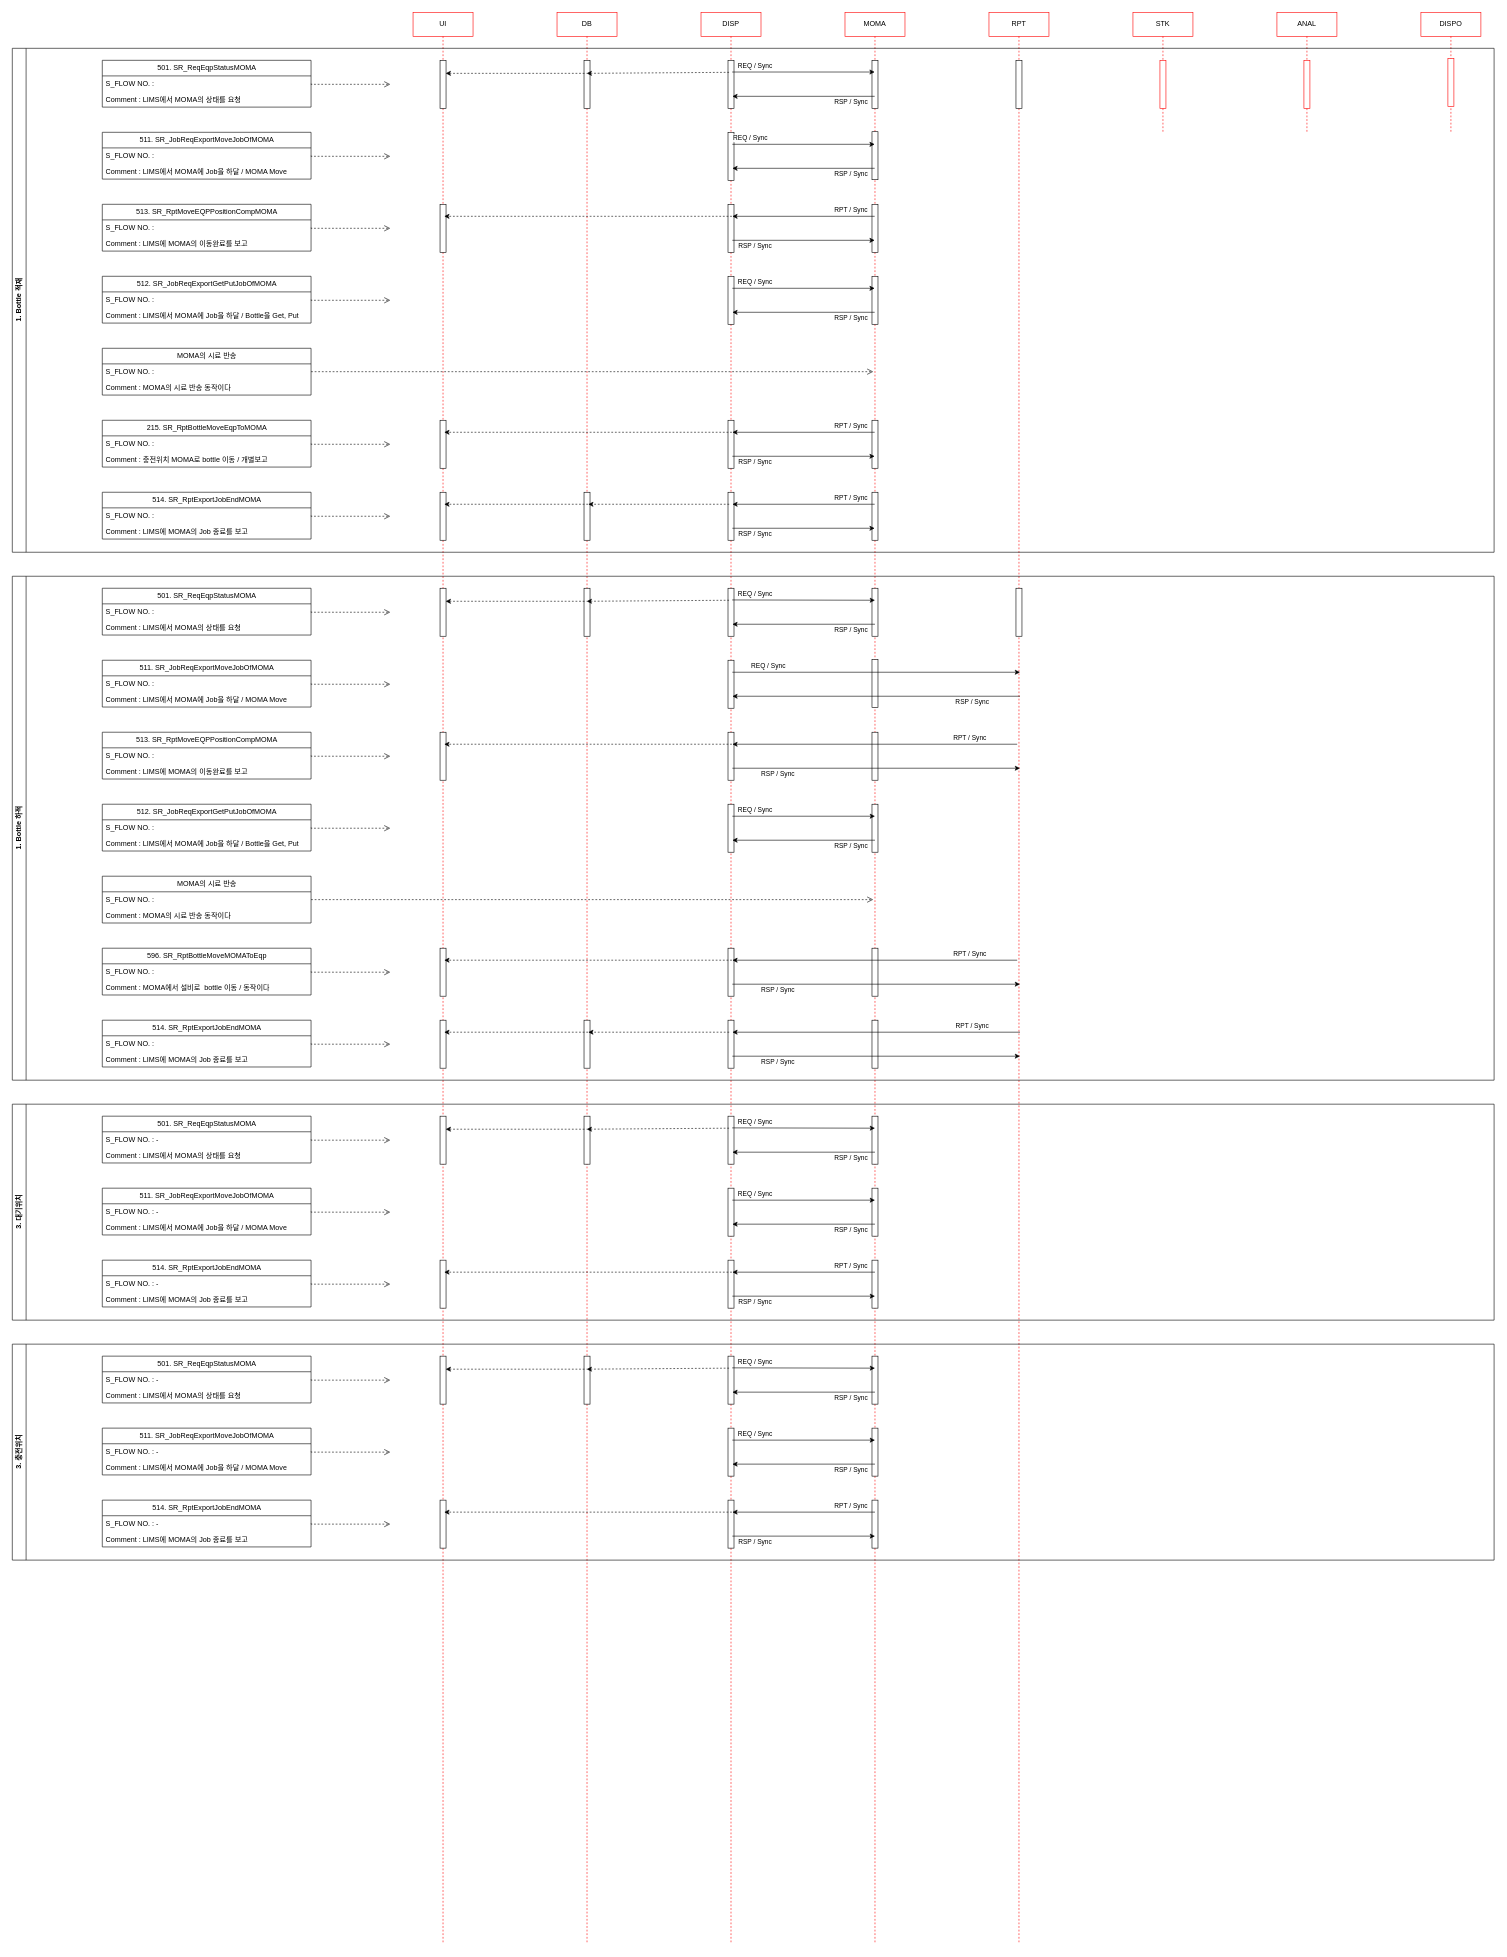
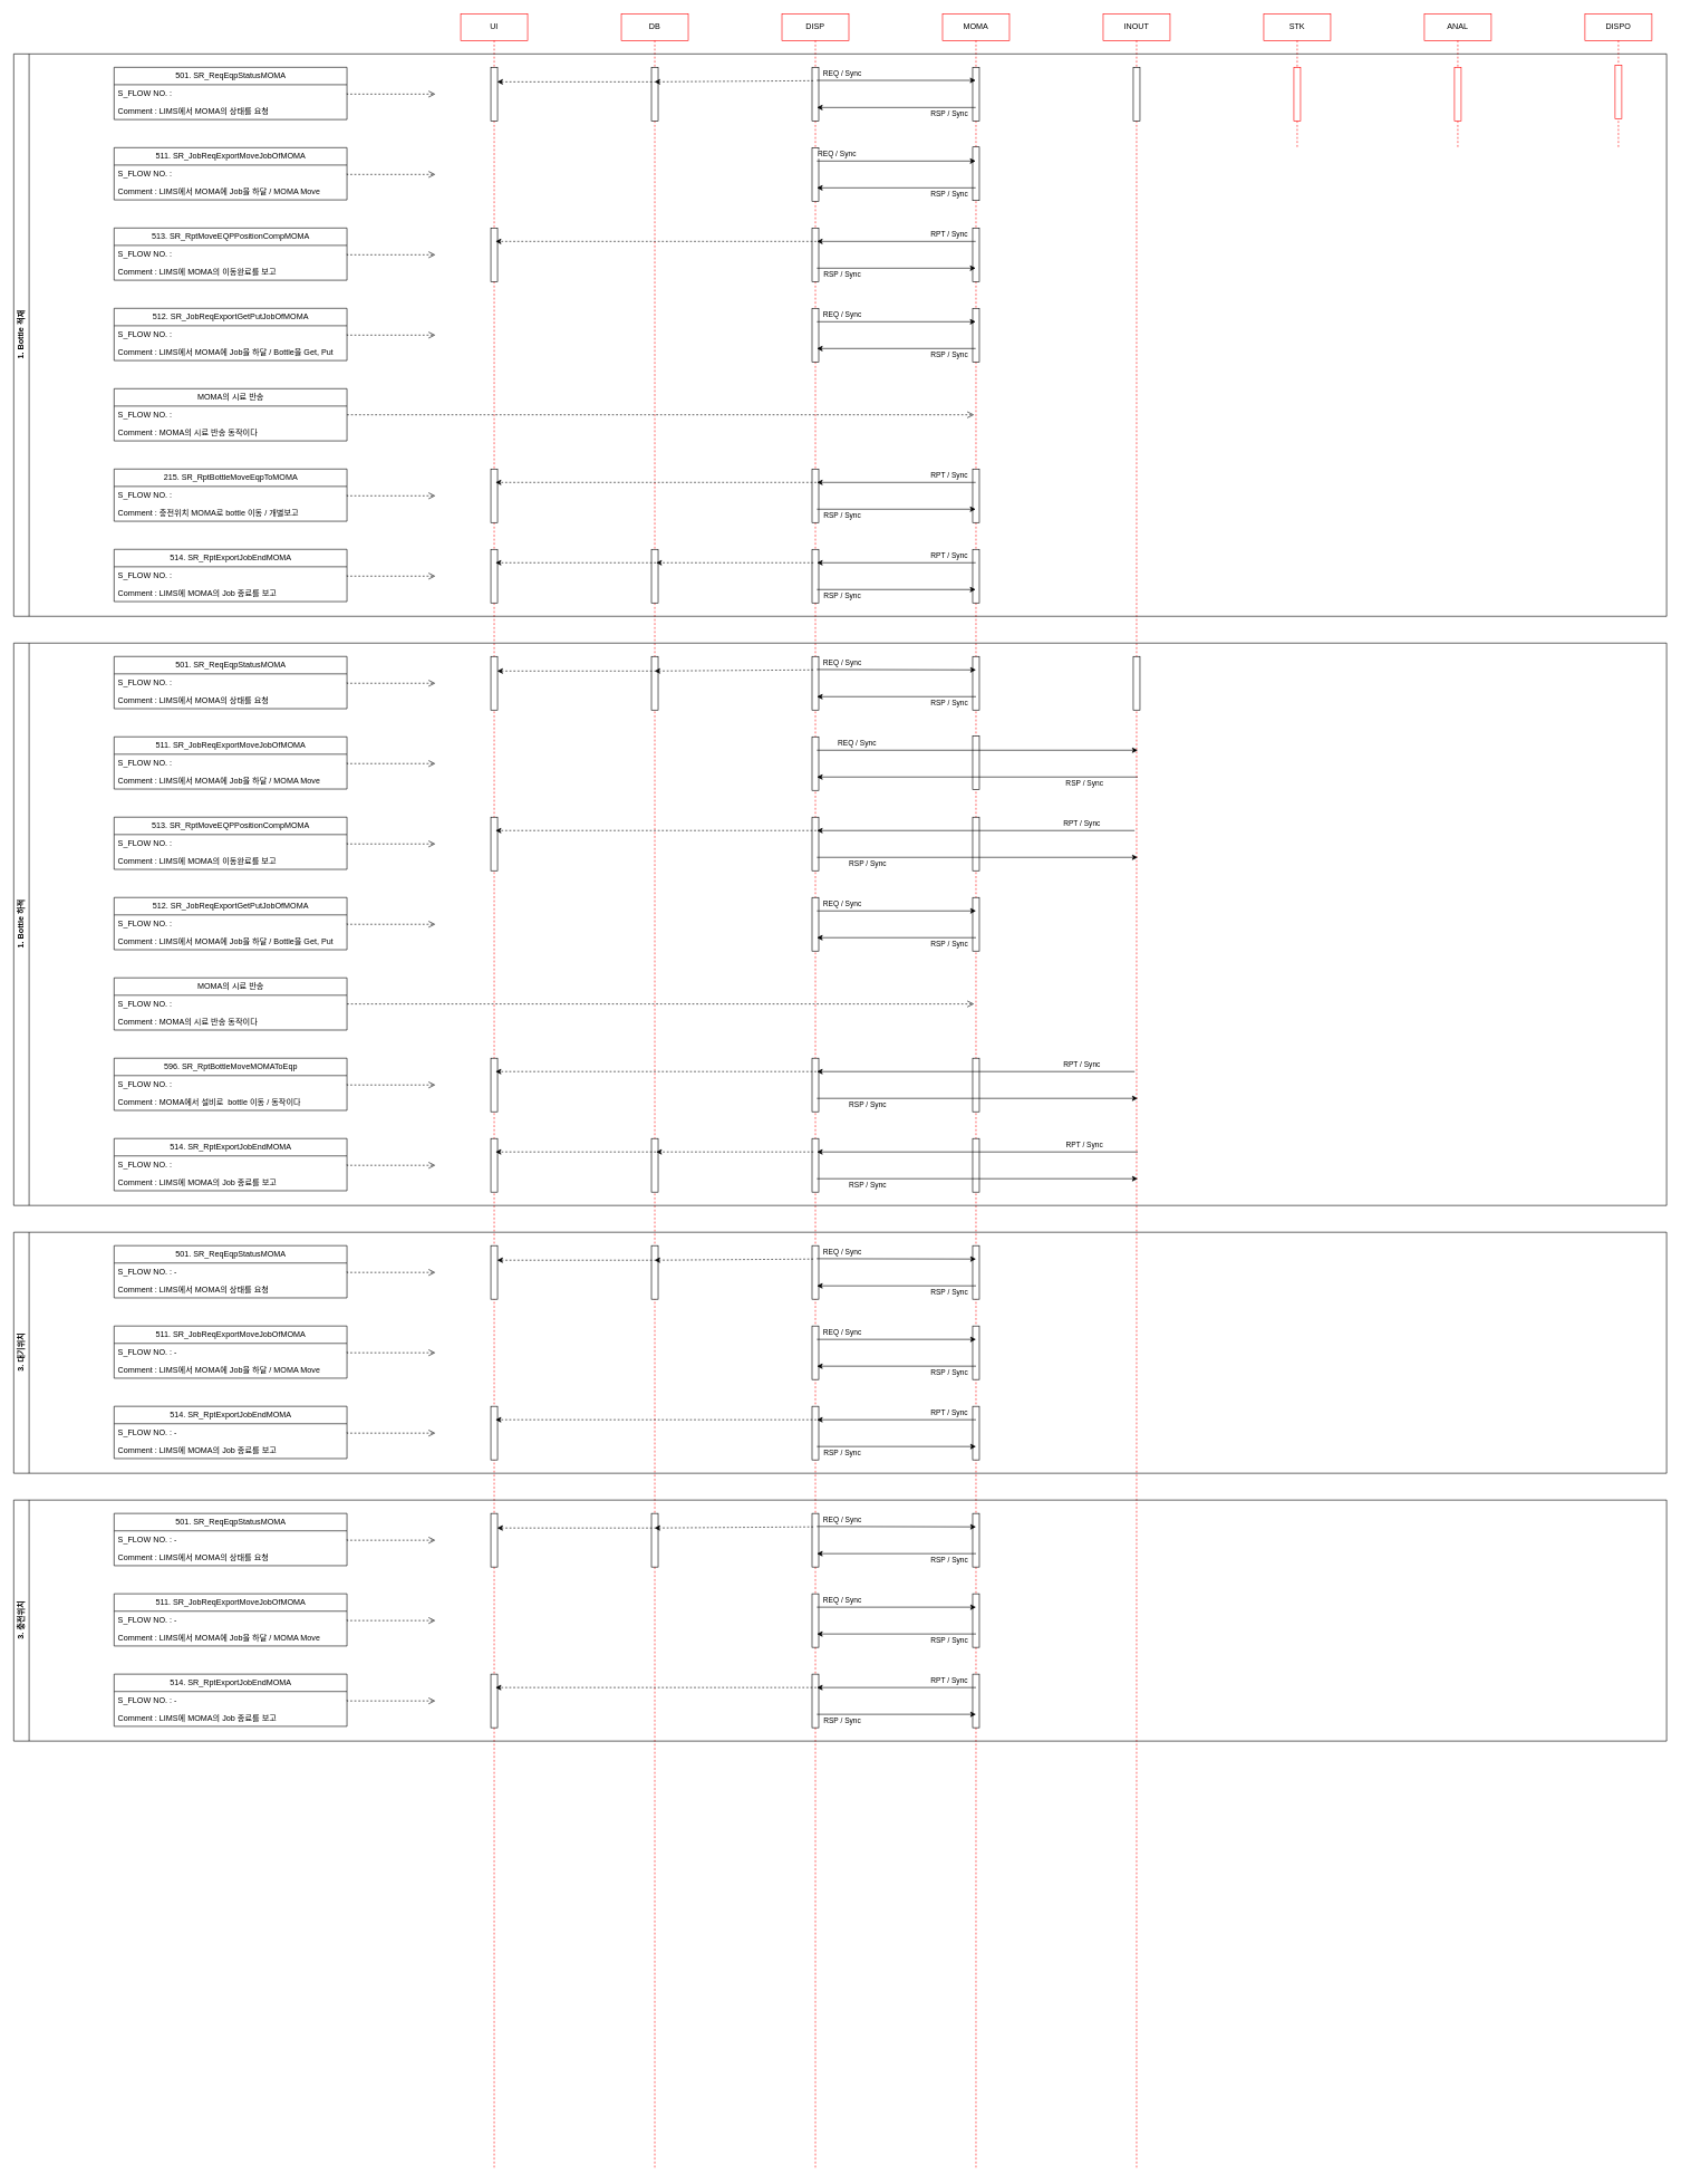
- <mxCell id="37" value="RPT" style="shape=umlLifeline;perimeter=lifelinePerimeter;whiteSpace=wrap;html=1;container=0;dropTarget=0;collapsible=0;recursiveResize=0;outlineConnect=0;portConstraint=eastwest;newEdgeStyle={&quot;edgeStyle&quot;:&quot;elbowEdgeStyle&quot;,&quot;elbow&quot;:&quot;vertical&quot;,&quot;curved&quot;:0,&quot;rounded&quot;:0};strokeColor=#FF0000;" parent="1" vertex="1"><mxGeometry x="1648" y="20" width="100" height="3220" as="geometry" /></mxCell>
+ <mxCell id="37" value="INOUT" style="shape=umlLifeline;perimeter=lifelinePerimeter;whiteSpace=wrap;html=1;container=0;dropTarget=0;collapsible=0;recursiveResize=0;outlineConnect=0;portConstraint=eastwest;newEdgeStyle={&quot;edgeStyle&quot;:&quot;elbowEdgeStyle&quot;,&quot;elbow&quot;:&quot;vertical&quot;,&quot;curved&quot;:0,&quot;rounded&quot;:0};strokeColor=#FF0000;" parent="1" vertex="1"><mxGeometry x="1648" y="20" width="100" height="3220" as="geometry" /></mxCell>
